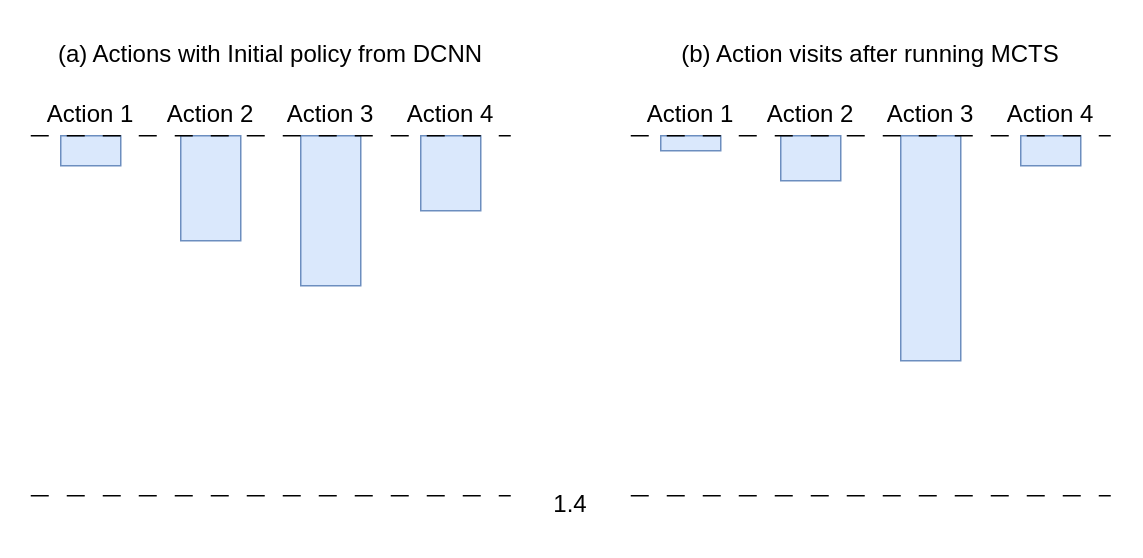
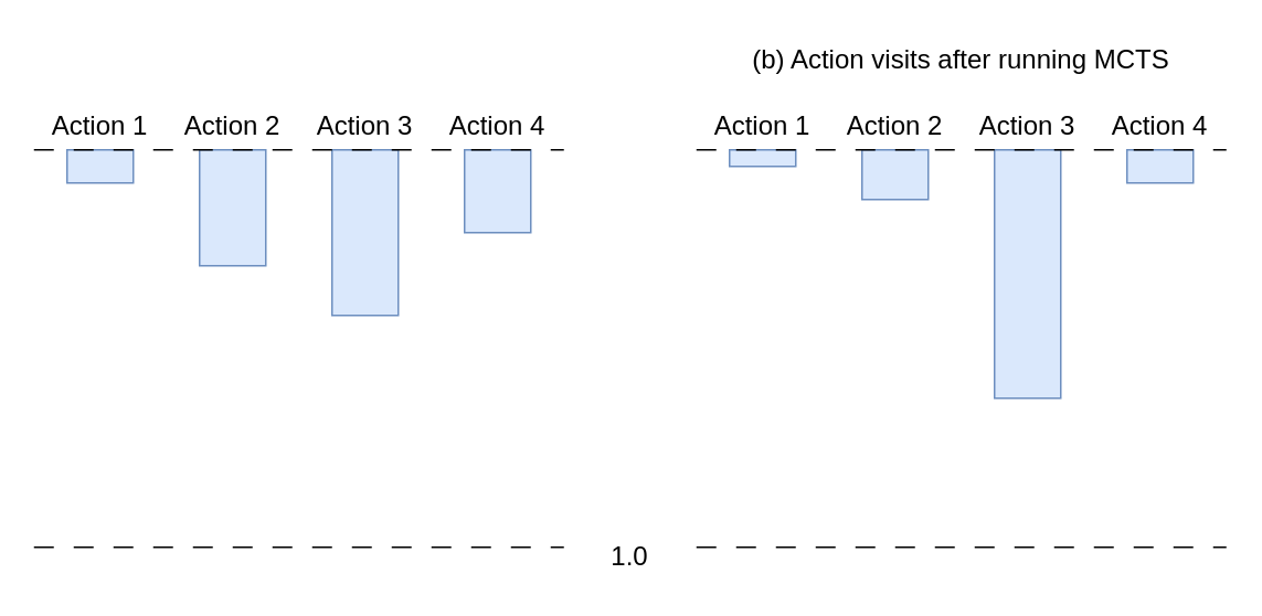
- <mxCell id="11" value="(a) Actions with Initial policy from DCNN" style="text;html=1;align=center;verticalAlign=middle;whiteSpace=wrap;rounded=0;fontSize=16;" parent="1" vertex="1"><mxGeometry x="20" y="20" width="320" height="30" as="geometry" /></mxCell>
- <mxCell id="24" value="1.4" style="text;html=1;align=center;verticalAlign=middle;whiteSpace=wrap;rounded=0;fontSize=16;" parent="1" vertex="1"><mxGeometry x="360" y="320" width="40" height="30" as="geometry" /></mxCell>
+ <mxCell id="24" value="1.0" style="text;html=1;align=center;verticalAlign=middle;whiteSpace=wrap;rounded=0;fontSize=16;" parent="1" vertex="1"><mxGeometry x="360" y="320" width="40" height="30" as="geometry" /></mxCell>
